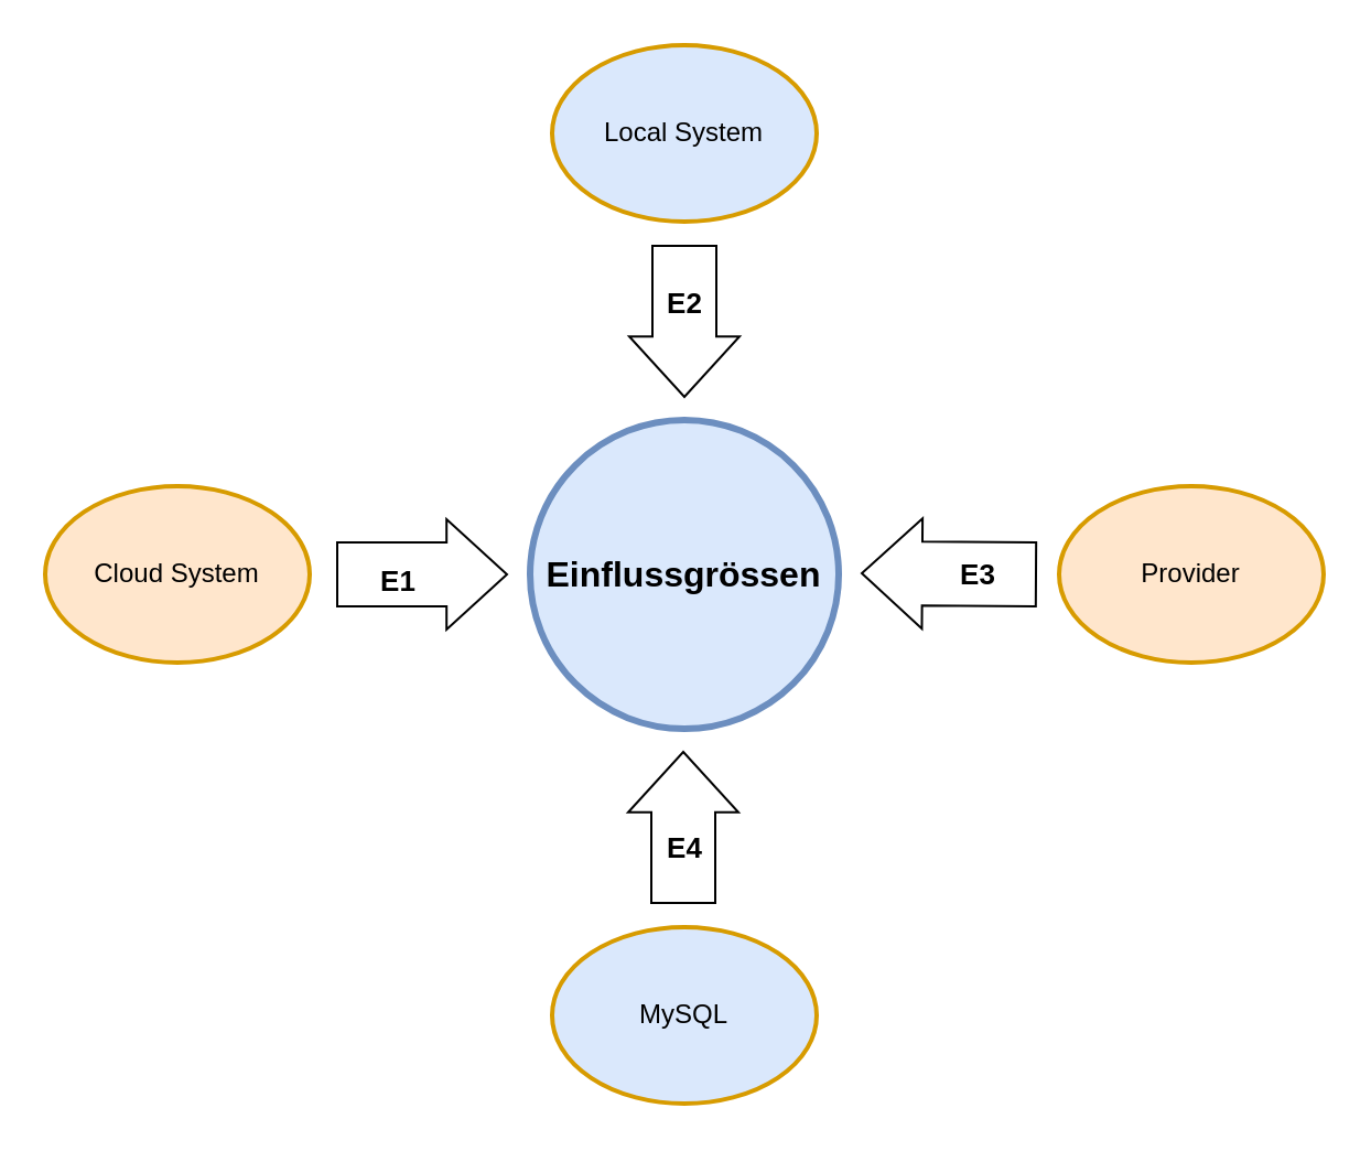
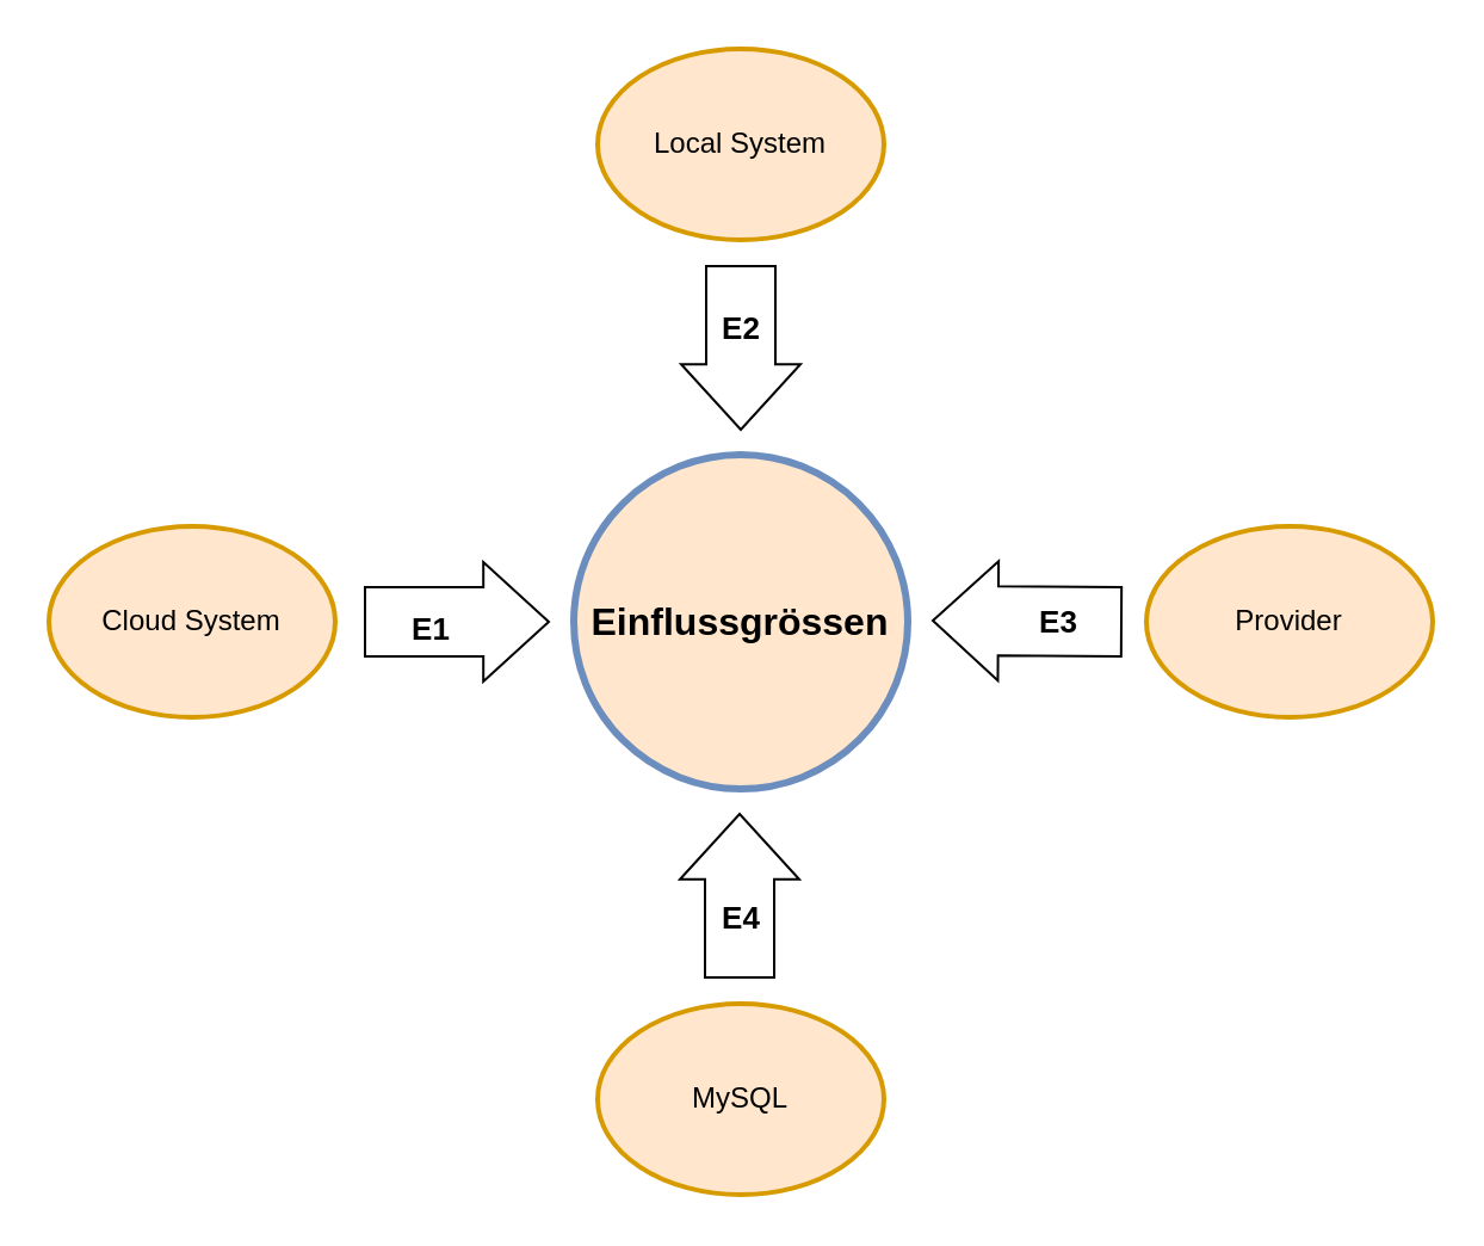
- <mxCell id="6" value="Local System" style="ellipse;whiteSpace=wrap;html=1;fillColor=#dae8fc;strokeColor=#d79b00;strokeWidth=2;" parent="1" vertex="1"><mxGeometry x="250" y="20" width="120" height="80" as="geometry" /></mxCell>
+ <mxCell id="6" value="Local System" style="ellipse;whiteSpace=wrap;html=1;fillColor=#ffe6cc;strokeColor=#d79b00;strokeWidth=2;" parent="1" vertex="1"><mxGeometry x="250" y="20" width="120" height="80" as="geometry" /></mxCell>
- <mxCell id="4" value="&lt;font style=&quot;font-size: 16px;&quot;&gt;&lt;b&gt;Einflussgrössen&lt;/b&gt;&lt;/font&gt;" style="ellipse;whiteSpace=wrap;html=1;aspect=fixed;fillColor=#dae8fc;strokeColor=#6c8ebf;strokeWidth=3;" parent="1" vertex="1"><mxGeometry x="240" y="190" width="140" height="140" as="geometry" /></mxCell>
+ <mxCell id="4" value="&lt;font style=&quot;font-size: 16px;&quot;&gt;&lt;b&gt;Einflussgrössen&lt;/b&gt;&lt;/font&gt;" style="ellipse;whiteSpace=wrap;html=1;aspect=fixed;fillColor=#ffe6cc;strokeColor=#6c8ebf;strokeWidth=3;" parent="1" vertex="1"><mxGeometry x="240" y="190" width="140" height="140" as="geometry" /></mxCell>
- <mxCell id="12" value="MySQL" style="ellipse;whiteSpace=wrap;html=1;fillColor=#dae8fc;strokeColor=#d79b00;strokeWidth=2;" vertex="1" parent="1"><mxGeometry x="250" y="420" width="120" height="80" as="geometry" /></mxCell>
+ <mxCell id="12" value="MySQL" style="ellipse;whiteSpace=wrap;html=1;fillColor=#ffe6cc;strokeColor=#d79b00;strokeWidth=2;" vertex="1" parent="1"><mxGeometry x="250" y="420" width="120" height="80" as="geometry" /></mxCell>
